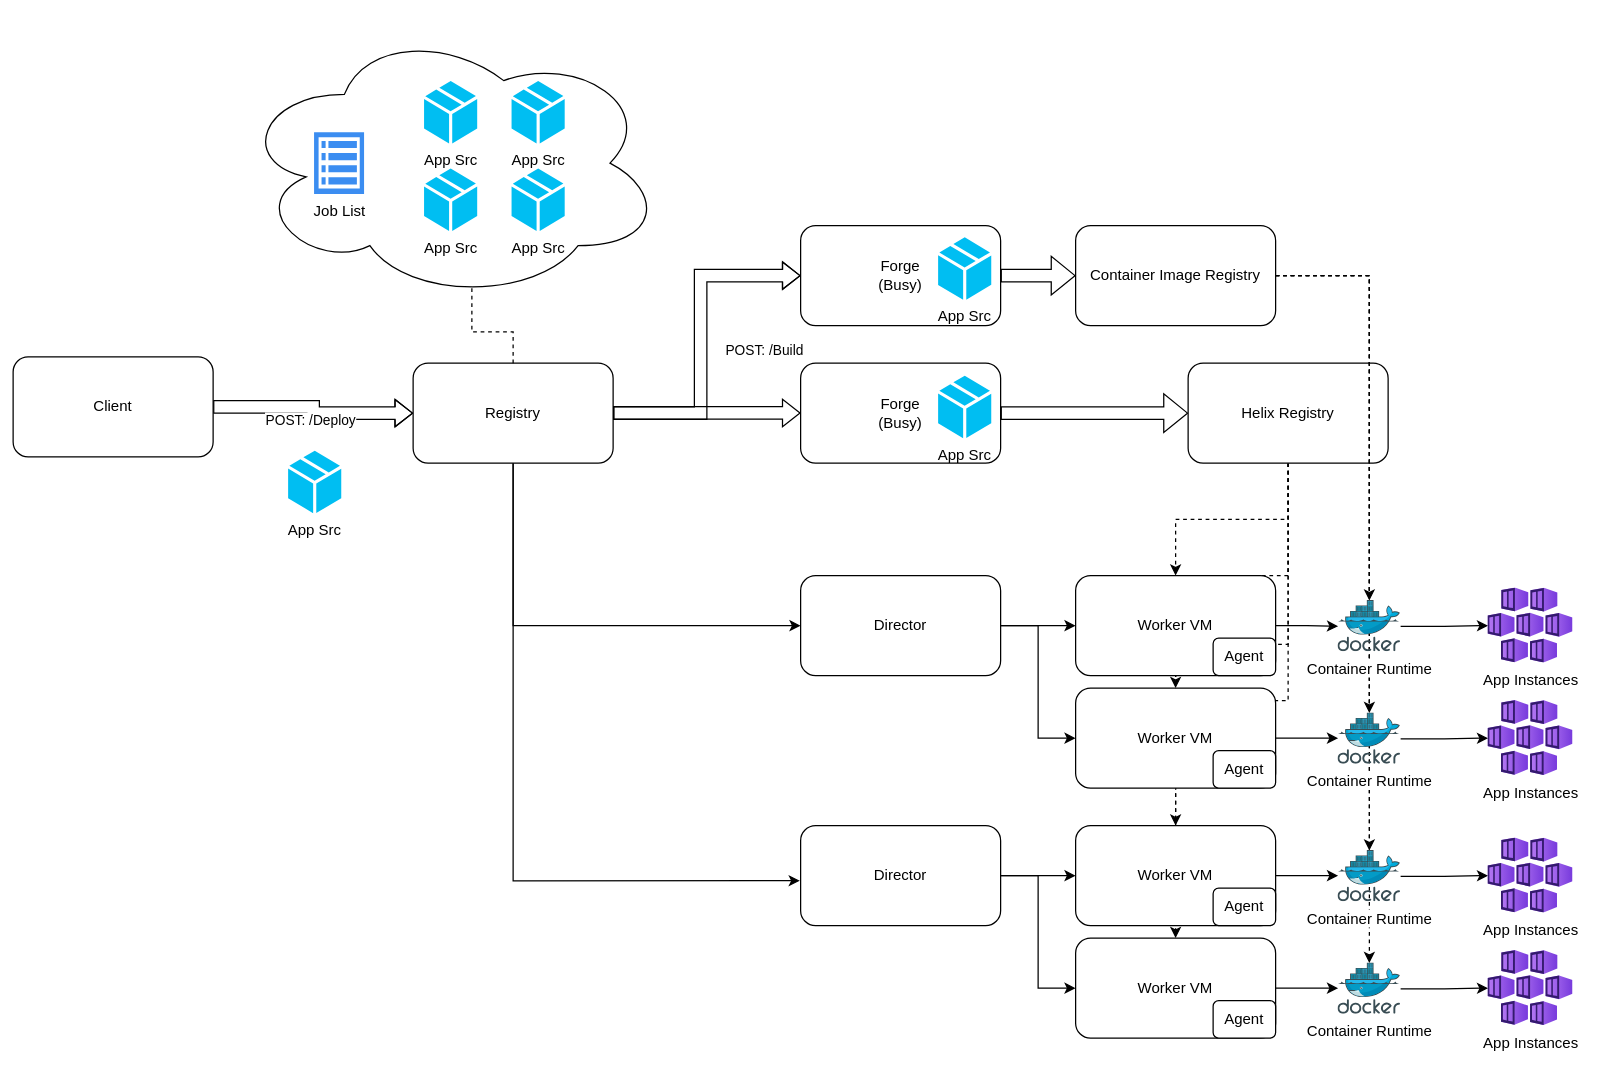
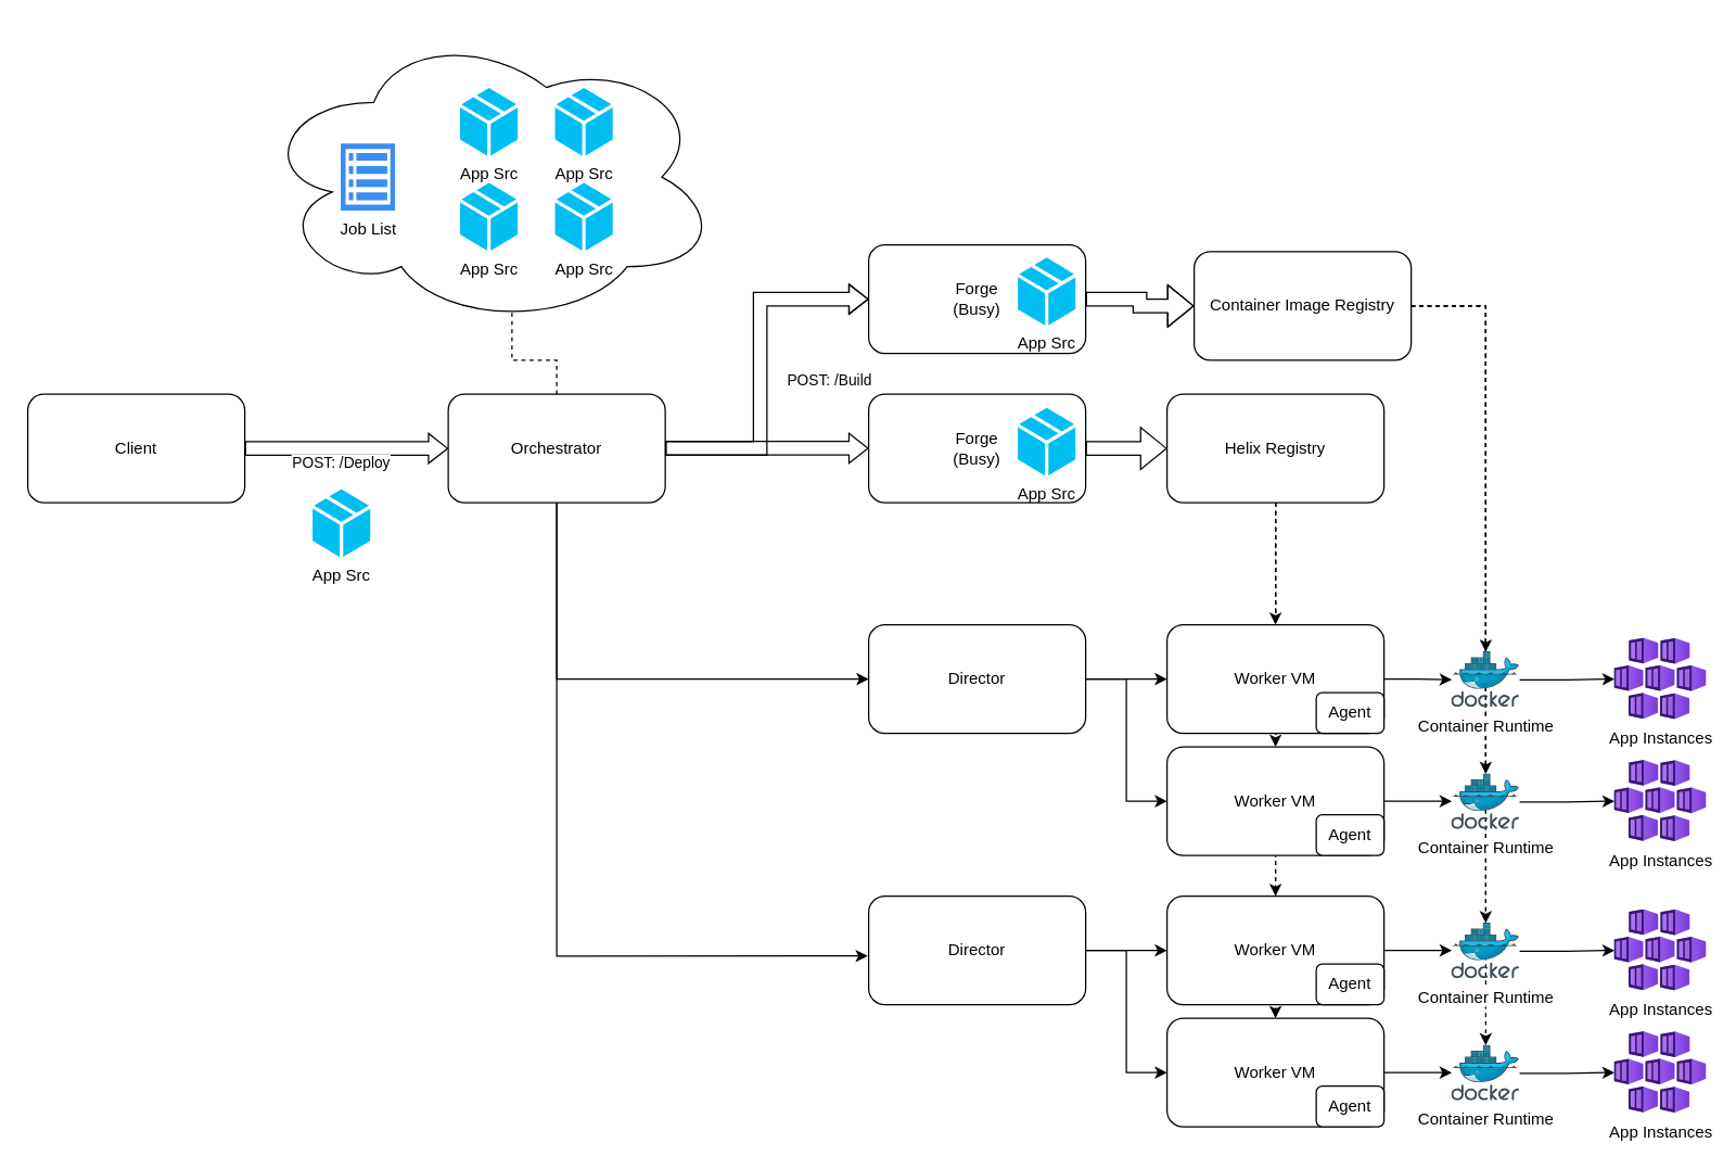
- <mxCell id="26" value="Container Image Registry" style="rounded=1;whiteSpace=wrap;html=1;" parent="1" vertex="1"><mxGeometry x="860" y="180" width="160" height="80" as="geometry" /></mxCell>
+ <mxCell id="26" value="Container Image Registry" style="rounded=1;whiteSpace=wrap;html=1;" parent="1" vertex="1"><mxGeometry x="880" y="185" width="160" height="80" as="geometry" /></mxCell>
- <mxCell id="4" value="Client" style="rounded=1;whiteSpace=wrap;html=1;" parent="1" vertex="1"><mxGeometry x="10" y="285" width="160" height="80" as="geometry" /></mxCell>
+ <mxCell id="4" value="Client" style="rounded=1;whiteSpace=wrap;html=1;" parent="1" vertex="1"><mxGeometry x="20" y="290" width="160" height="80" as="geometry" /></mxCell>
- <mxCell id="6" value="Registry" style="rounded=1;whiteSpace=wrap;html=1;" parent="1" vertex="1"><mxGeometry x="330" y="290" width="160" height="80" as="geometry" /></mxCell>
+ <mxCell id="6" value="Orchestrator" style="rounded=1;whiteSpace=wrap;html=1;" parent="1" vertex="1"><mxGeometry x="330" y="290" width="160" height="80" as="geometry" /></mxCell>
- <mxCell id="21" value="Helix Registry" style="rounded=1;whiteSpace=wrap;html=1;" parent="1" vertex="1"><mxGeometry x="950" y="290" width="160" height="80" as="geometry" /></mxCell>
+ <mxCell id="21" value="Helix Registry" style="rounded=1;whiteSpace=wrap;html=1;" parent="1" vertex="1"><mxGeometry x="860" y="290" width="160" height="80" as="geometry" /></mxCell>
